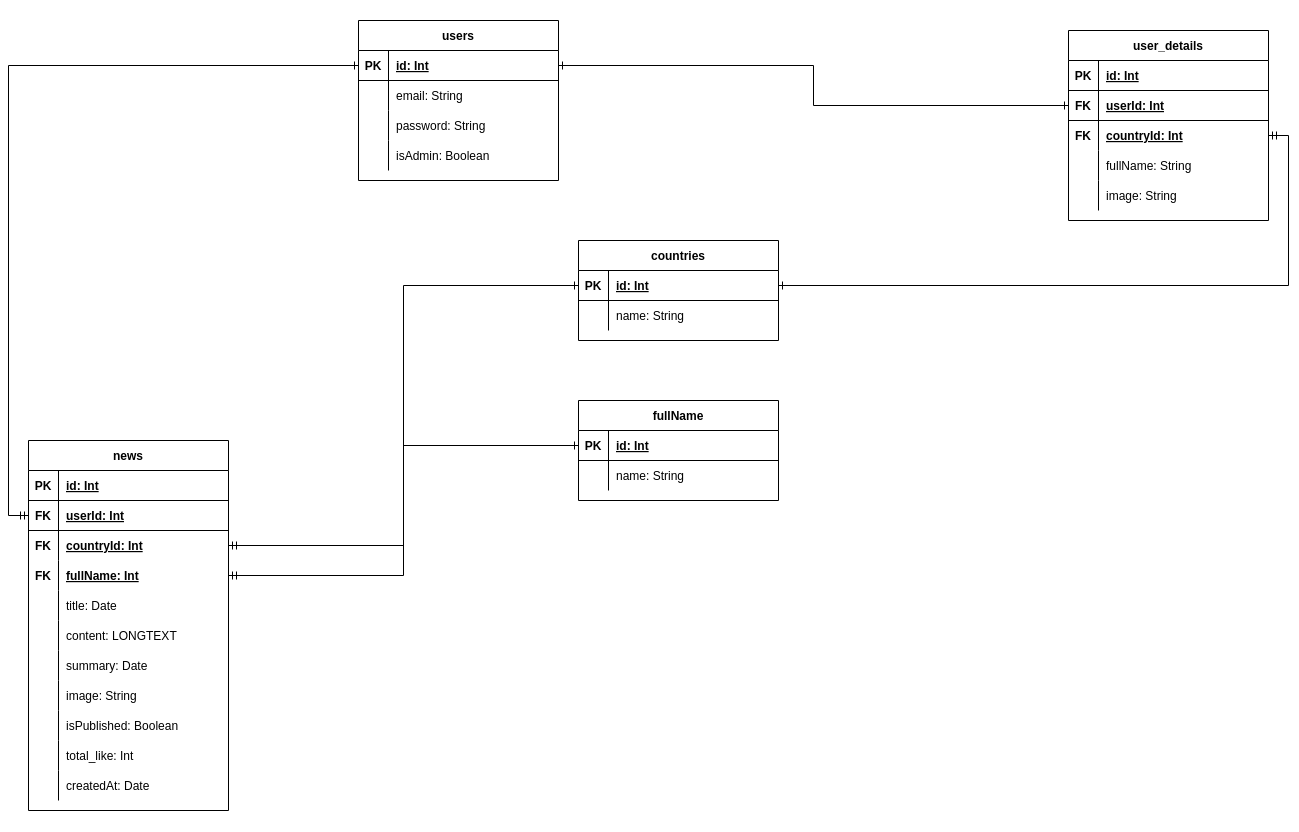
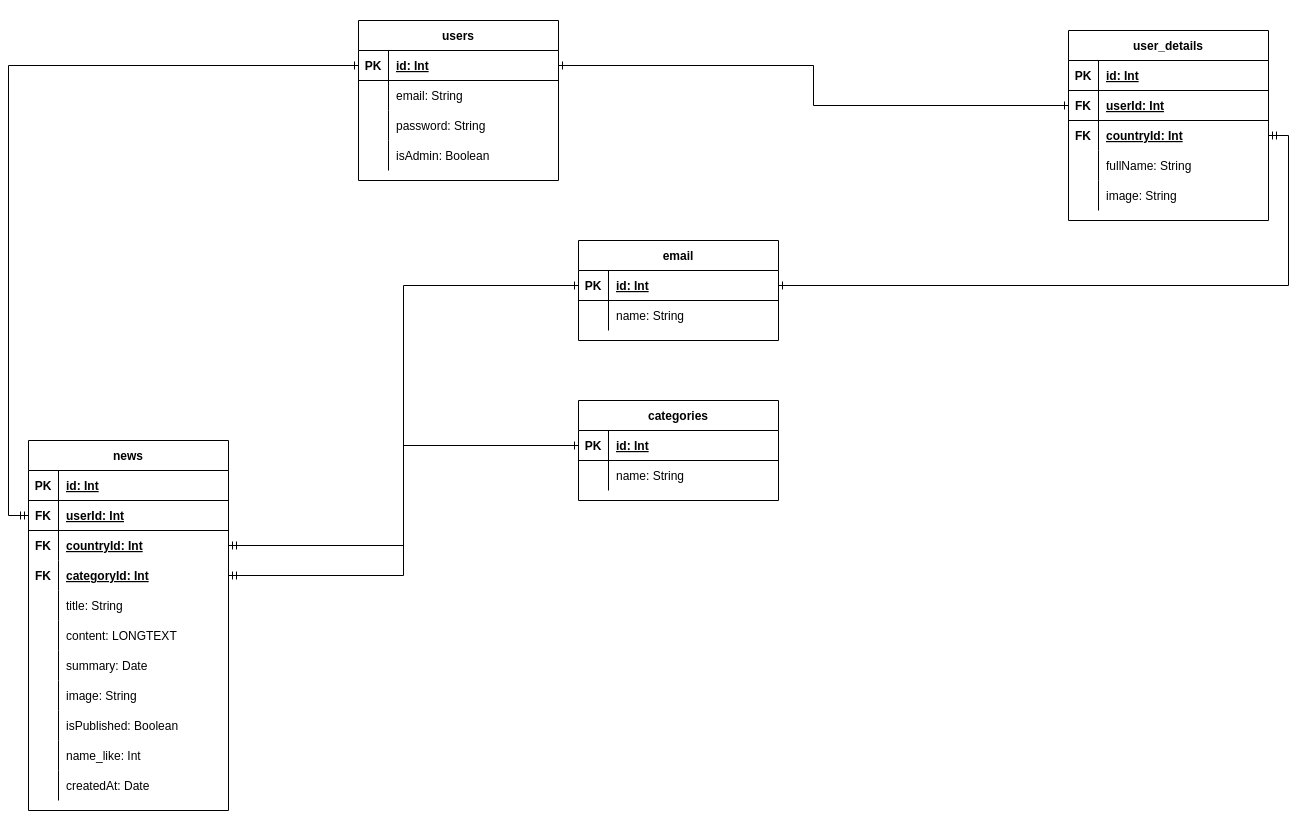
- <mxCell id="67" value="countries" style="shape=table;startSize=30;container=1;collapsible=1;childLayout=tableLayout;fixedRows=1;rowLines=0;fontStyle=1;align=center;resizeLast=1;" parent="1" vertex="1"><mxGeometry x="570" y="240" width="200" height="100" as="geometry"><mxRectangle x="-230" y="350" width="90" height="30" as="alternateBounds" /></mxGeometry></mxCell>
+ <mxCell id="67" value="email" style="shape=table;startSize=30;container=1;collapsible=1;childLayout=tableLayout;fixedRows=1;rowLines=0;fontStyle=1;align=center;resizeLast=1;" parent="1" vertex="1"><mxGeometry x="570" y="240" width="200" height="100" as="geometry"><mxRectangle x="-230" y="350" width="90" height="30" as="alternateBounds" /></mxGeometry></mxCell>
- <mxCell id="76" value="fullName" style="shape=table;startSize=30;container=1;collapsible=1;childLayout=tableLayout;fixedRows=1;rowLines=0;fontStyle=1;align=center;resizeLast=1;" parent="1" vertex="1"><mxGeometry x="570" y="400" width="200" height="100" as="geometry"><mxRectangle x="-230" y="350" width="90" height="30" as="alternateBounds" /></mxGeometry></mxCell>
+ <mxCell id="76" value="categories" style="shape=table;startSize=30;container=1;collapsible=1;childLayout=tableLayout;fixedRows=1;rowLines=0;fontStyle=1;align=center;resizeLast=1;" parent="1" vertex="1"><mxGeometry x="570" y="400" width="200" height="100" as="geometry"><mxRectangle x="-230" y="350" width="90" height="30" as="alternateBounds" /></mxGeometry></mxCell>
- <mxCell id="44" value="fullName: Int" style="shape=partialRectangle;connectable=0;fillColor=none;top=0;left=0;bottom=0;right=0;align=left;spacingLeft=6;overflow=hidden;fontStyle=5" parent="42" vertex="1"><mxGeometry x="30" width="170" height="30" as="geometry"><mxRectangle width="170" height="30" as="alternateBounds" /></mxGeometry></mxCell>
+ <mxCell id="44" value="categoryId: Int" style="shape=partialRectangle;connectable=0;fillColor=none;top=0;left=0;bottom=0;right=0;align=left;spacingLeft=6;overflow=hidden;fontStyle=5" parent="42" vertex="1"><mxGeometry x="30" width="170" height="30" as="geometry"><mxRectangle width="170" height="30" as="alternateBounds" /></mxGeometry></mxCell>
- <mxCell id="47" value="title: Date" style="shape=partialRectangle;connectable=0;fillColor=none;top=0;left=0;bottom=0;right=0;align=left;spacingLeft=6;overflow=hidden;" parent="45" vertex="1"><mxGeometry x="30" width="170" height="30" as="geometry"><mxRectangle width="170" height="30" as="alternateBounds" /></mxGeometry></mxCell>
+ <mxCell id="47" value="title: String" style="shape=partialRectangle;connectable=0;fillColor=none;top=0;left=0;bottom=0;right=0;align=left;spacingLeft=6;overflow=hidden;" parent="45" vertex="1"><mxGeometry x="30" width="170" height="30" as="geometry"><mxRectangle width="170" height="30" as="alternateBounds" /></mxGeometry></mxCell>
- <mxCell id="62" value="total_like: Int" style="shape=partialRectangle;connectable=0;fillColor=none;top=0;left=0;bottom=0;right=0;align=left;spacingLeft=6;overflow=hidden;" parent="60" vertex="1"><mxGeometry x="30" width="170" height="30" as="geometry"><mxRectangle width="170" height="30" as="alternateBounds" /></mxGeometry></mxCell>
+ <mxCell id="62" value="name_like: Int" style="shape=partialRectangle;connectable=0;fillColor=none;top=0;left=0;bottom=0;right=0;align=left;spacingLeft=6;overflow=hidden;" parent="60" vertex="1"><mxGeometry x="30" width="170" height="30" as="geometry"><mxRectangle width="170" height="30" as="alternateBounds" /></mxGeometry></mxCell>
